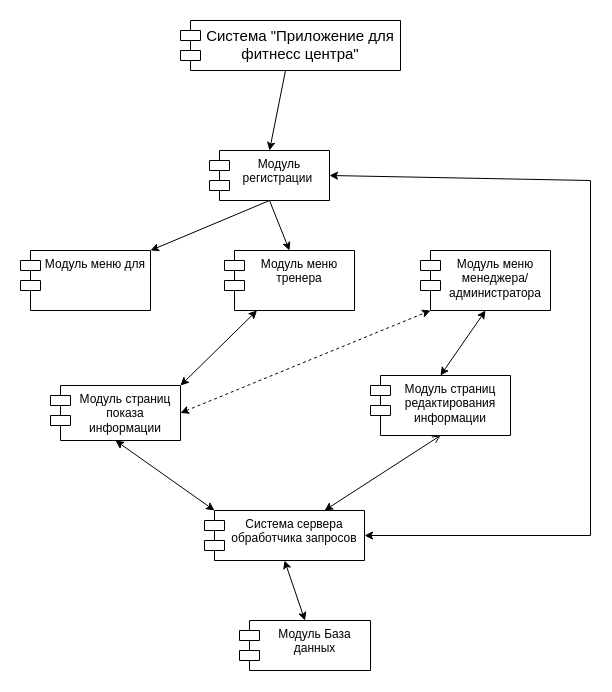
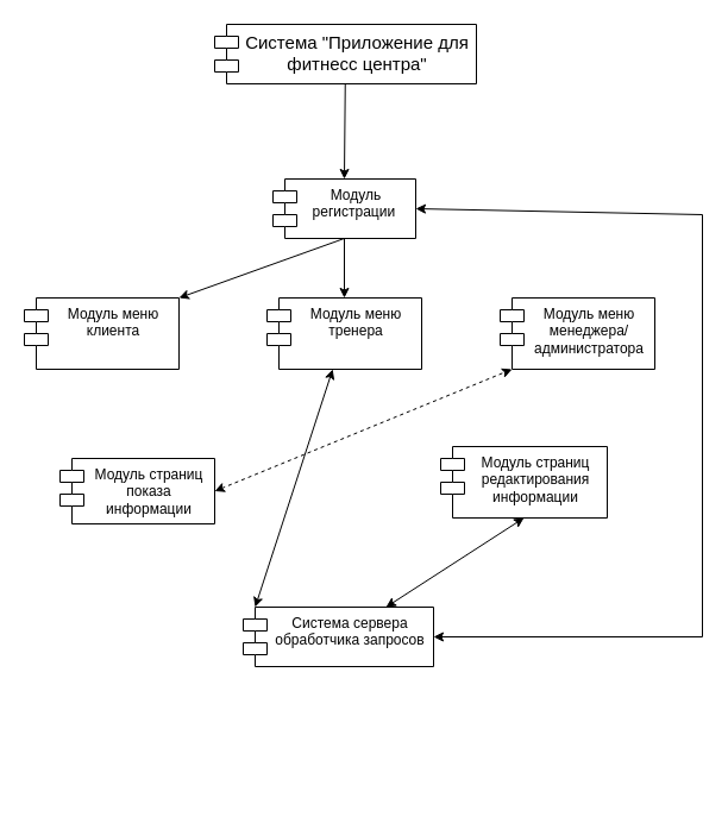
- <mxCell id="3" value="Модуль регистрации&amp;nbsp;" style="shape=module;align=left;spacingLeft=20;align=center;verticalAlign=top;whiteSpace=wrap;html=1;" vertex="1" parent="1"><mxGeometry x="209" y="150" width="120" height="50" as="geometry" /></mxCell>
+ <mxCell id="3" value="Модуль регистрации&amp;nbsp;" style="shape=module;align=left;spacingLeft=20;align=center;verticalAlign=top;whiteSpace=wrap;html=1;" vertex="1" parent="1"><mxGeometry x="229" y="150" width="120" height="50" as="geometry" /></mxCell>
- <mxCell id="4" value="Модуль меню для" style="shape=module;align=left;spacingLeft=20;align=center;verticalAlign=top;whiteSpace=wrap;html=1;" vertex="1" parent="1"><mxGeometry x="20" y="250" width="130" height="60" as="geometry" /></mxCell>
+ <mxCell id="4" value="Модуль меню клиента" style="shape=module;align=left;spacingLeft=20;align=center;verticalAlign=top;whiteSpace=wrap;html=1;" vertex="1" parent="1"><mxGeometry x="20" y="250" width="130" height="60" as="geometry" /></mxCell>
- <mxCell id="16" value="" style="endArrow=classic;startArrow=classic;html=1;rounded=0;entryX=0.5;entryY=1;entryDx=0;entryDy=0;exitX=0.5;exitY=0;exitDx=0;exitDy=0;" edge="1" parent="1" source="8" target="6"><mxGeometry width="50" height="50" relative="1" as="geometry"><mxPoint x="190" y="423" as="sourcePoint" /><mxPoint x="440" y="320" as="targetPoint" /></mxGeometry></mxCell>
- <mxCell id="14" value="" style="endArrow=classic;startArrow=classic;html=1;rounded=0;entryX=0.25;entryY=1;entryDx=0;entryDy=0;exitX=1;exitY=0;exitDx=0;exitDy=0;" edge="1" parent="1" source="7" target="5"><mxGeometry width="50" height="50" relative="1" as="geometry"><mxPoint x="240" y="400" as="sourcePoint" /><mxPoint x="290" y="350" as="targetPoint" /></mxGeometry></mxCell>
- <mxCell id="17" value="" style="endArrow=open;startArrow=classic;html=1;rounded=0;entryX=0.5;entryY=1;entryDx=0;entryDy=0;exitX=0.75;exitY=0;exitDx=0;exitDy=0;" edge="1" parent="1" source="9" target="8"><mxGeometry width="50" height="50" relative="1" as="geometry"><mxPoint x="440" y="390" as="sourcePoint" /><mxPoint x="495" y="320" as="targetPoint" /></mxGeometry></mxCell>
+ <mxCell id="17" value="" style="endArrow=classic;startArrow=classic;html=1;rounded=0;entryX=0.5;entryY=1;entryDx=0;entryDy=0;exitX=0.75;exitY=0;exitDx=0;exitDy=0;" edge="1" parent="1" source="9" target="8"><mxGeometry width="50" height="50" relative="1" as="geometry"><mxPoint x="440" y="390" as="sourcePoint" /><mxPoint x="495" y="320" as="targetPoint" /></mxGeometry></mxCell>
- <mxCell id="18" value="" style="endArrow=classic;startArrow=classic;html=1;rounded=0;entryX=0.5;entryY=1;entryDx=0;entryDy=0;exitX=0;exitY=0;exitDx=10;exitDy=0;exitPerimeter=0;" edge="1" parent="1" source="9" target="7"><mxGeometry width="50" height="50" relative="1" as="geometry"><mxPoint x="334" y="520" as="sourcePoint" /><mxPoint x="440" y="450" as="targetPoint" /></mxGeometry></mxCell>
+ <mxCell id="18" value="" style="endArrow=classic;startArrow=classic;html=1;rounded=0;exitX=0;exitY=0;exitDx=10;exitDy=0;exitPerimeter=0;" edge="1" parent="1" source="9" target="5"><mxGeometry width="50" height="50" relative="1" as="geometry"><mxPoint x="334" y="520" as="sourcePoint" /><mxPoint x="440" y="450" as="targetPoint" /></mxGeometry></mxCell>
- <mxCell id="19" value="" style="endArrow=classic;startArrow=classic;html=1;rounded=0;entryX=0.5;entryY=0;entryDx=0;entryDy=0;exitX=0.5;exitY=1;exitDx=0;exitDy=0;" edge="1" parent="1" source="9" target="10"><mxGeometry width="50" height="50" relative="1" as="geometry"><mxPoint x="344" y="530" as="sourcePoint" /><mxPoint x="450" y="460" as="targetPoint" /></mxGeometry></mxCell>
- <mxCell id="10" value="Модуль База данных" style="shape=module;align=left;spacingLeft=20;align=center;verticalAlign=top;whiteSpace=wrap;html=1;" vertex="1" parent="1"><mxGeometry x="239" y="620" width="131" height="50" as="geometry" /></mxCell>
